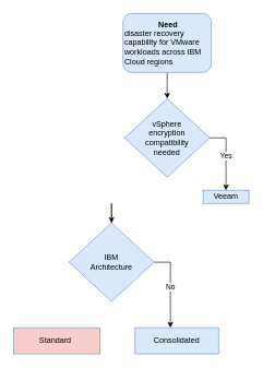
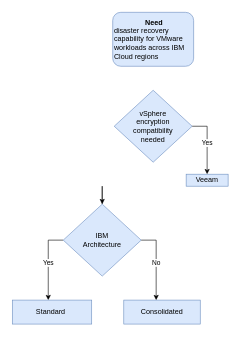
- <mxCell id="2" style="edgeStyle=orthogonalEdgeStyle;rounded=0;orthogonalLoop=1;jettySize=auto;html=1;" parent="1" source="3" target="5" edge="1"><mxGeometry relative="1" as="geometry" /></mxCell>
+ <mxCell id="8" value="Yes" style="edgeStyle=orthogonalEdgeStyle;rounded=0;orthogonalLoop=1;jettySize=auto;html=1;exitX=0;exitY=0.5;exitDx=0;exitDy=0;" parent="1" source="9" target="12" edge="1"><mxGeometry relative="1" as="geometry"><Array as="points"><mxPoint x="80" y="400" /></Array></mxGeometry></mxCell>
- <mxCell id="12" value="Standard&lt;span style=&quot;white-space: pre;&quot;&gt;&#09;&lt;/span&gt;" style="rounded=0;whiteSpace=wrap;html=1;fillColor=#f8cecc;strokeColor=#6c8ebf;" parent="1" vertex="1"><mxGeometry x="20" y="500" width="132.5" height="40" as="geometry" /></mxCell>
+ <mxCell id="12" value="Standard&lt;span style=&quot;white-space: pre;&quot;&gt;&#09;&lt;/span&gt;" style="rounded=0;whiteSpace=wrap;html=1;fillColor=#dae8fc;strokeColor=#6c8ebf;" parent="1" vertex="1"><mxGeometry x="20" y="500" width="132.5" height="40" as="geometry" /></mxCell>
